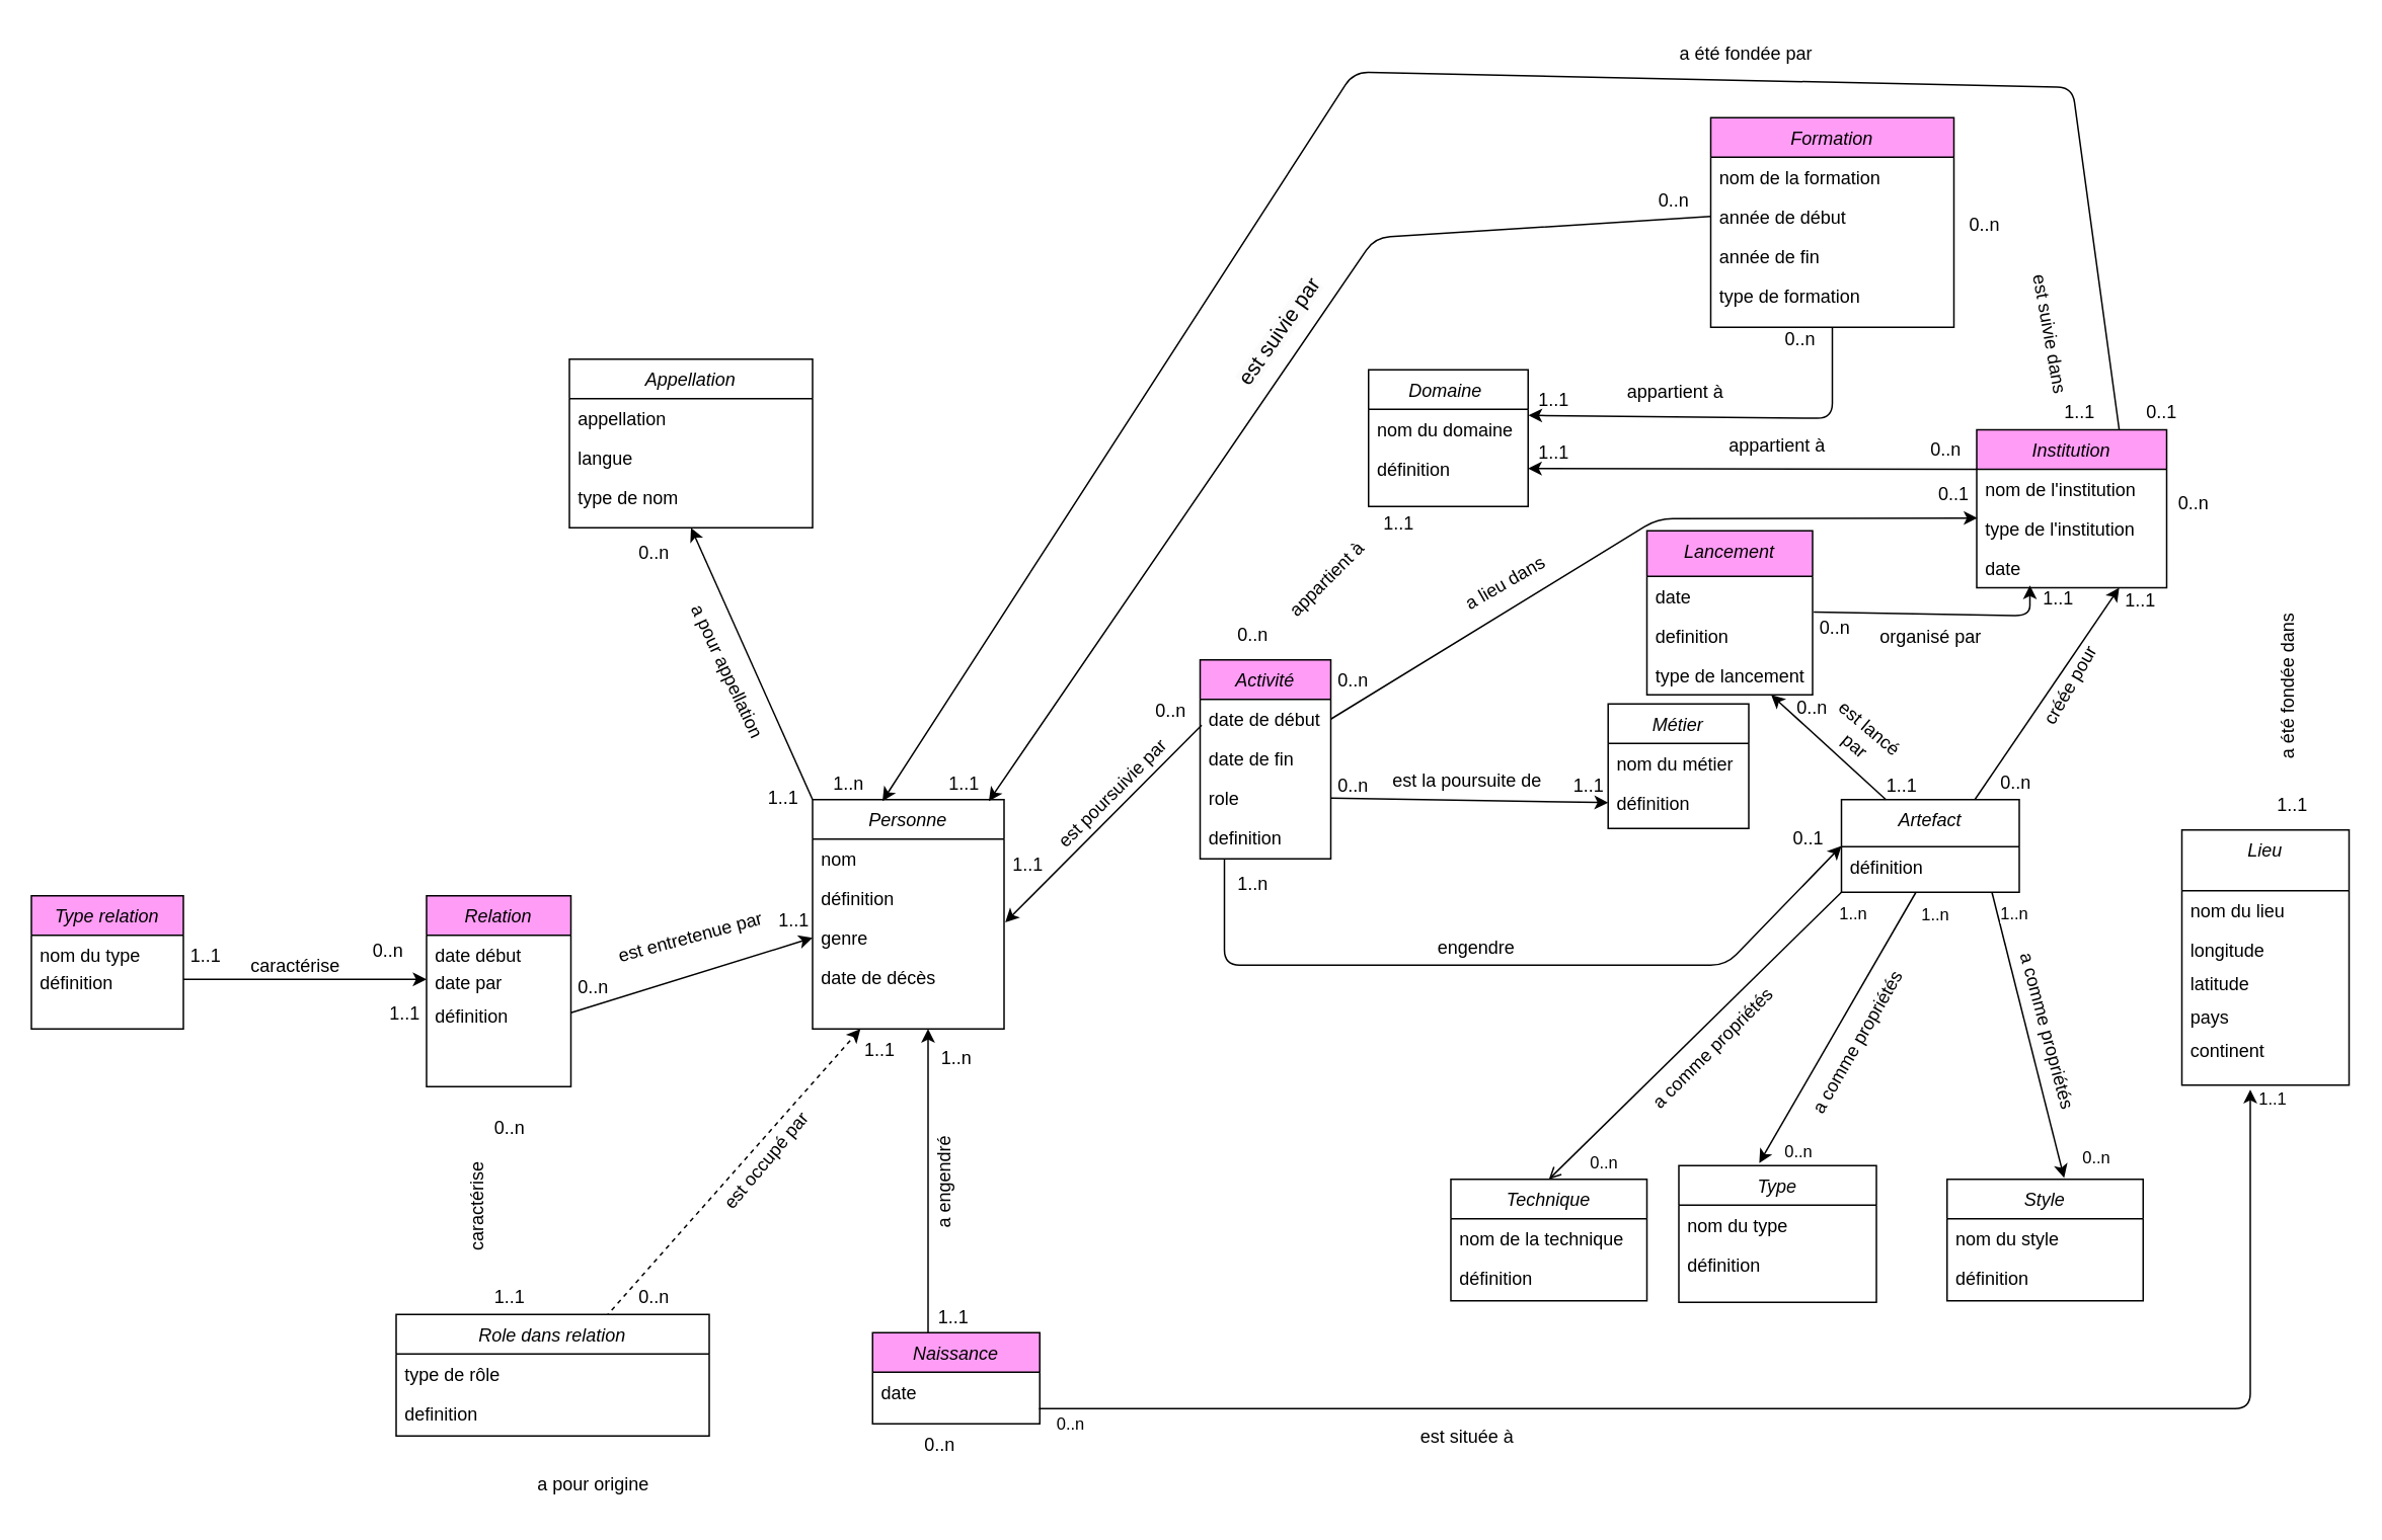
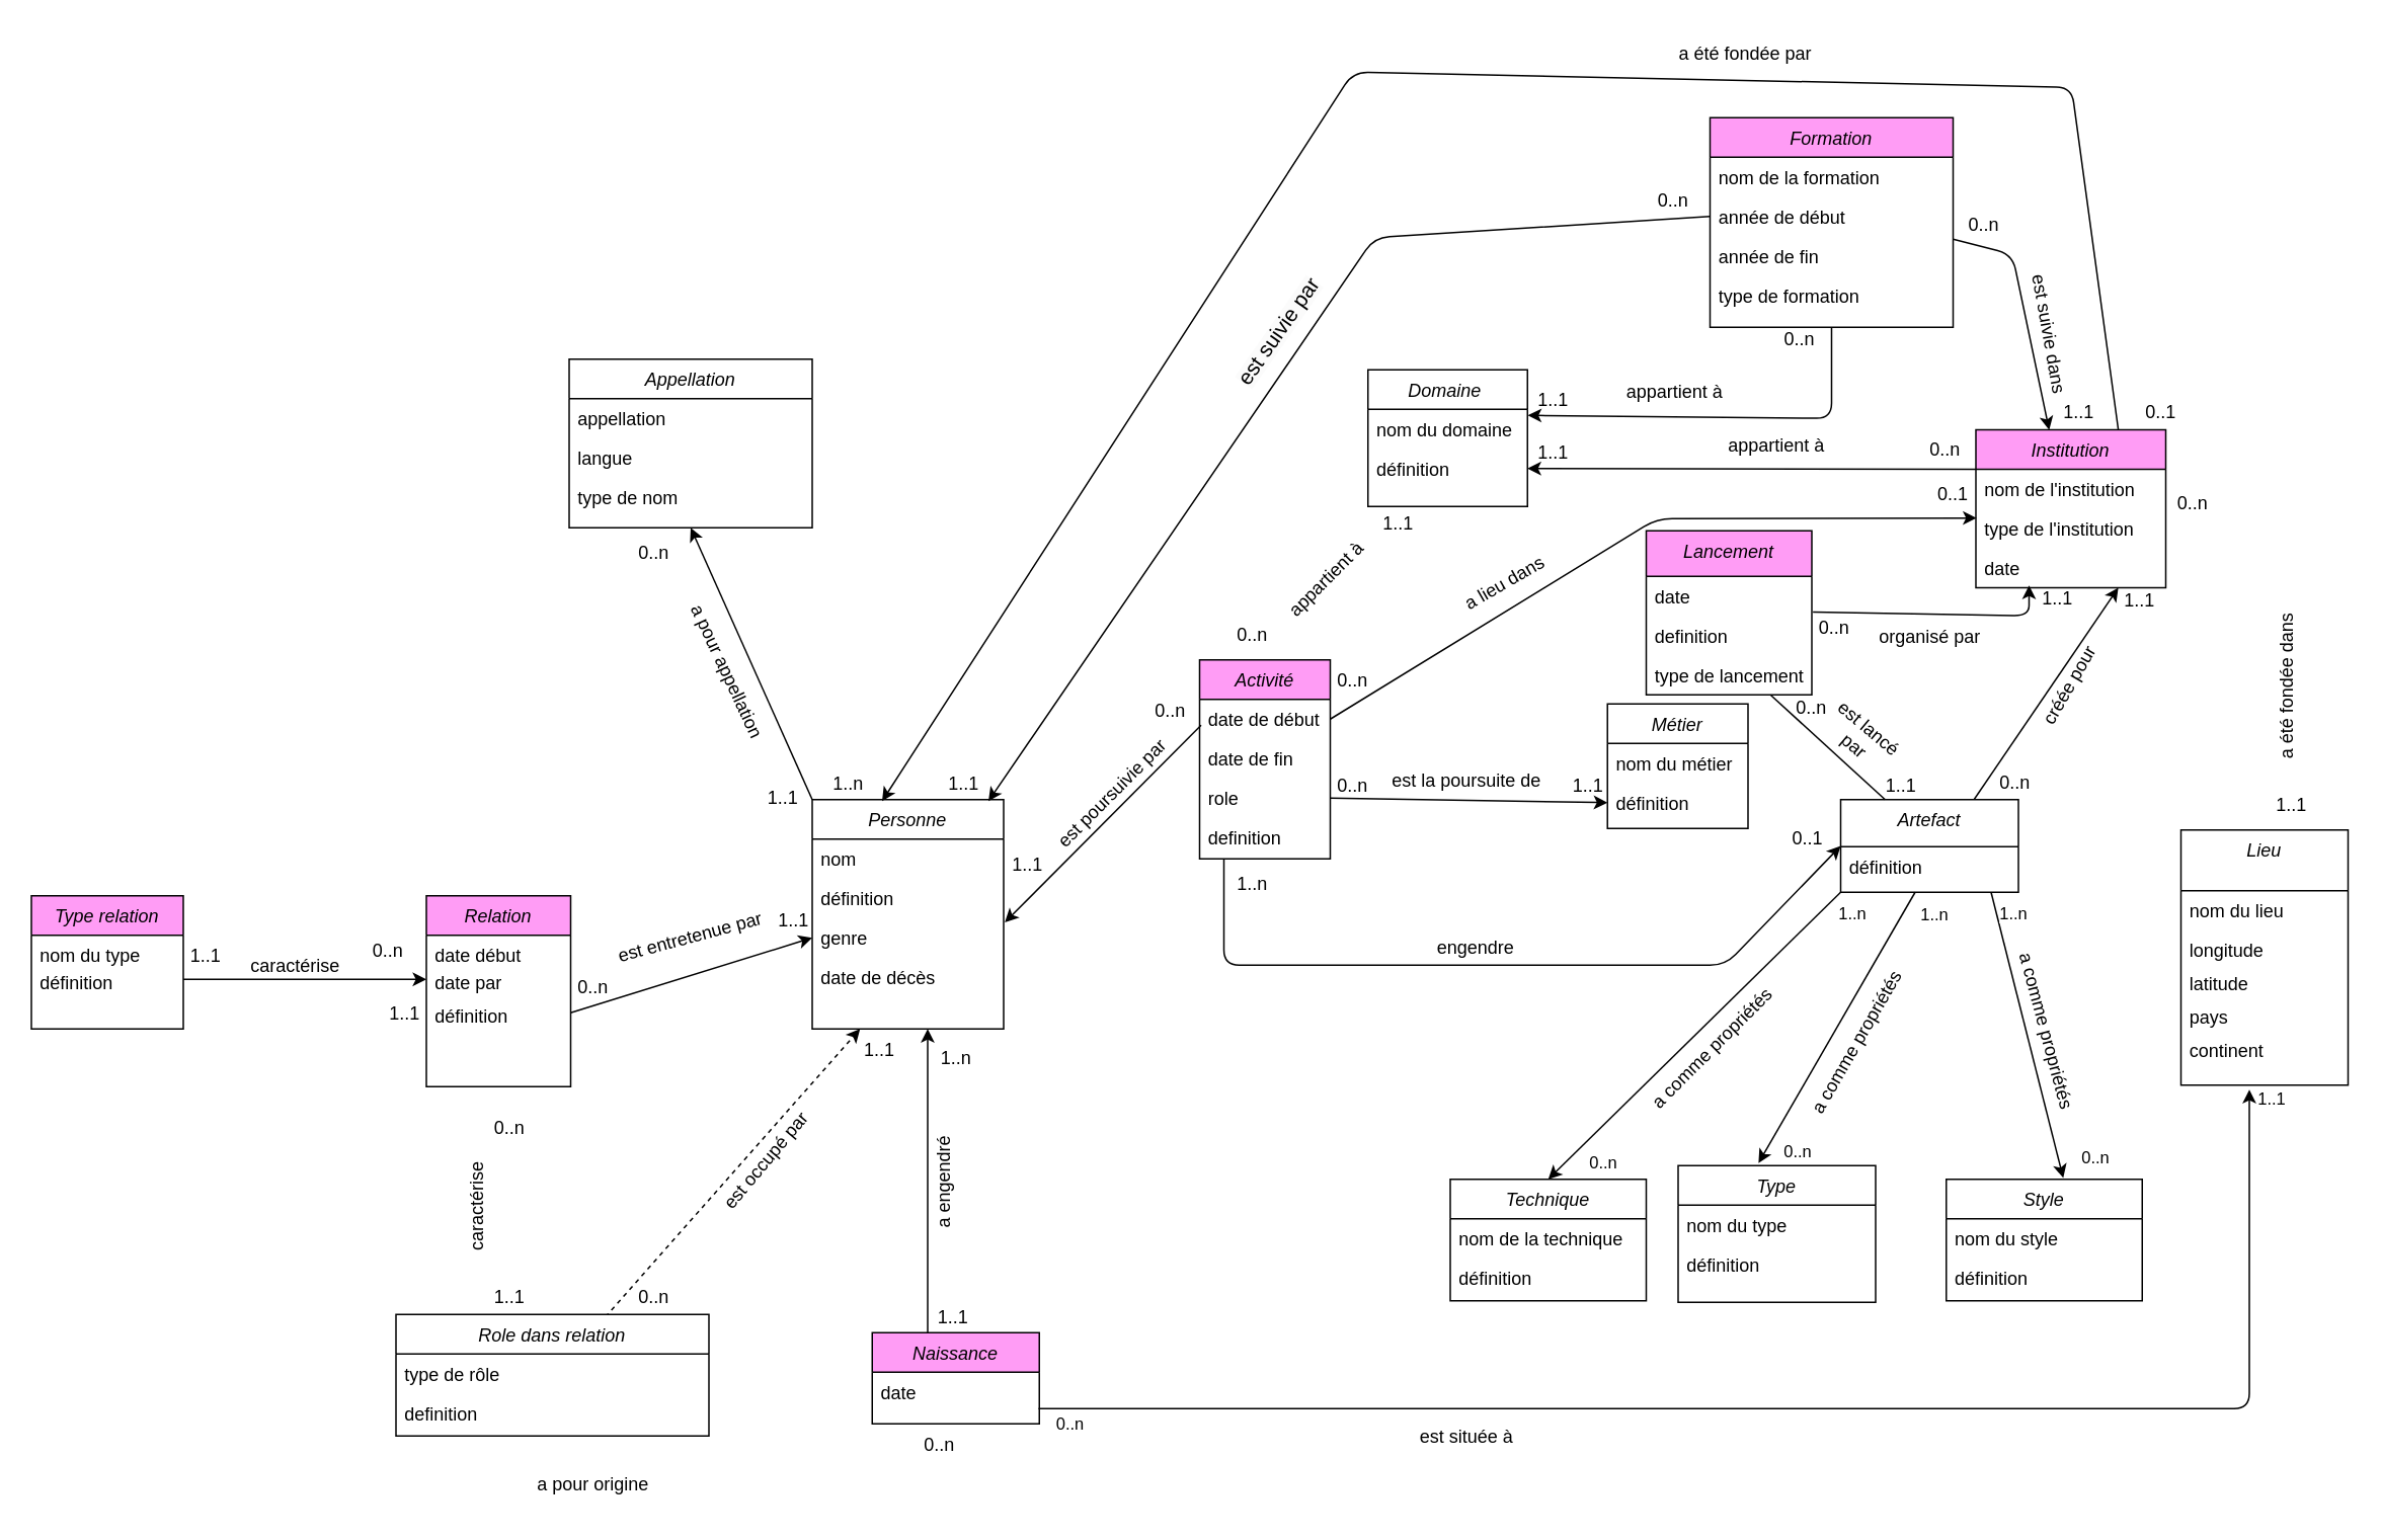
+ <mxCell id="27" style="edgeStyle=none;html=1;entryX=0.386;entryY=0.001;entryDx=0;entryDy=0;entryPerimeter=0;exitX=1;exitY=0.075;exitDx=0;exitDy=0;exitPerimeter=0;" parent="1" source="32" target="105" edge="1"><mxGeometry relative="1" as="geometry"><Array as="points"><mxPoint x="1324" y="167" /></Array></mxGeometry></mxCell>
- <mxCell id="141" style="edgeStyle=none;html=1;exitX=0.25;exitY=0;exitDx=0;exitDy=0;fontSize=12;entryX=0.75;entryY=1;entryDx=0;entryDy=0;" parent="1" source="19" target="143" edge="1"><mxGeometry relative="1" as="geometry"><mxPoint x="1330" y="387" as="targetPoint" /><Array as="points" /></mxGeometry></mxCell>
+ <mxCell id="141" style="edgeStyle=none;html=1;exitX=0.25;exitY=0;exitDx=0;exitDy=0;fontSize=12;entryX=0.75;entryY=1;entryDx=0;entryDy=0;endArrow=none;" parent="1" source="19" target="143" edge="1"><mxGeometry relative="1" as="geometry"><mxPoint x="1330" y="387" as="targetPoint" /><Array as="points" /></mxGeometry></mxCell>
- <mxCell id="15" style="edgeStyle=none;html=1;entryX=0.5;entryY=0;entryDx=0;entryDy=0;exitX=0;exitY=1;exitDx=0;exitDy=0;endArrow=open;" parent="1" source="19" target="35" edge="1"><mxGeometry relative="1" as="geometry"><mxPoint x="1230" y="587" as="sourcePoint" /></mxGeometry></mxCell>
+ <mxCell id="15" style="edgeStyle=none;html=1;entryX=0.5;entryY=0;entryDx=0;entryDy=0;exitX=0;exitY=1;exitDx=0;exitDy=0;" parent="1" source="19" target="35" edge="1"><mxGeometry relative="1" as="geometry"><mxPoint x="1230" y="587" as="sourcePoint" /></mxGeometry></mxCell>
